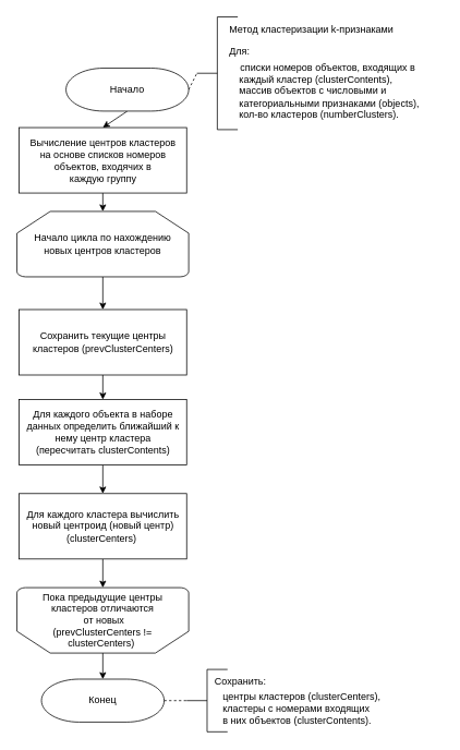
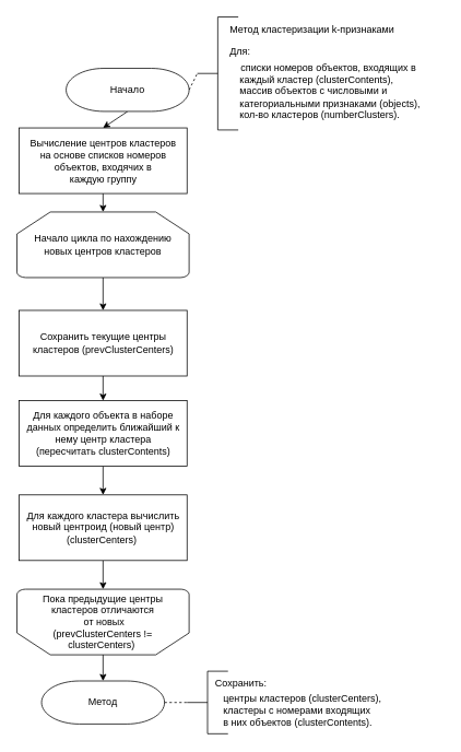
- <mxCell id="21" value="Конец" style="strokeWidth=1;html=1;shape=mxgraph.flowchart.terminator;whiteSpace=wrap;strokeColor=default;gradientColor=none;" parent="1" vertex="1"><mxGeometry x="50" y="829.88" width="150" height="52.5" as="geometry" /></mxCell>
+ <mxCell id="21" value="Метод" style="strokeWidth=1;html=1;shape=mxgraph.flowchart.terminator;whiteSpace=wrap;strokeColor=default;gradientColor=none;" parent="1" vertex="1"><mxGeometry x="50" y="829.88" width="150" height="52.5" as="geometry" /></mxCell>
